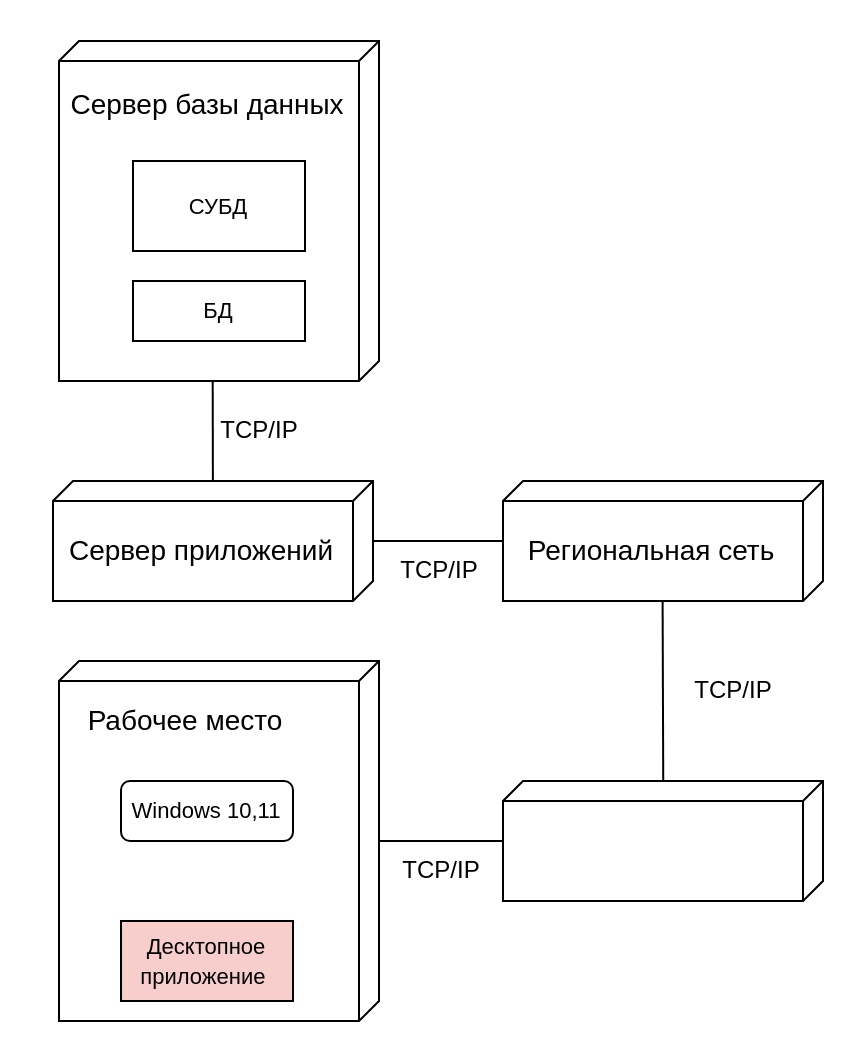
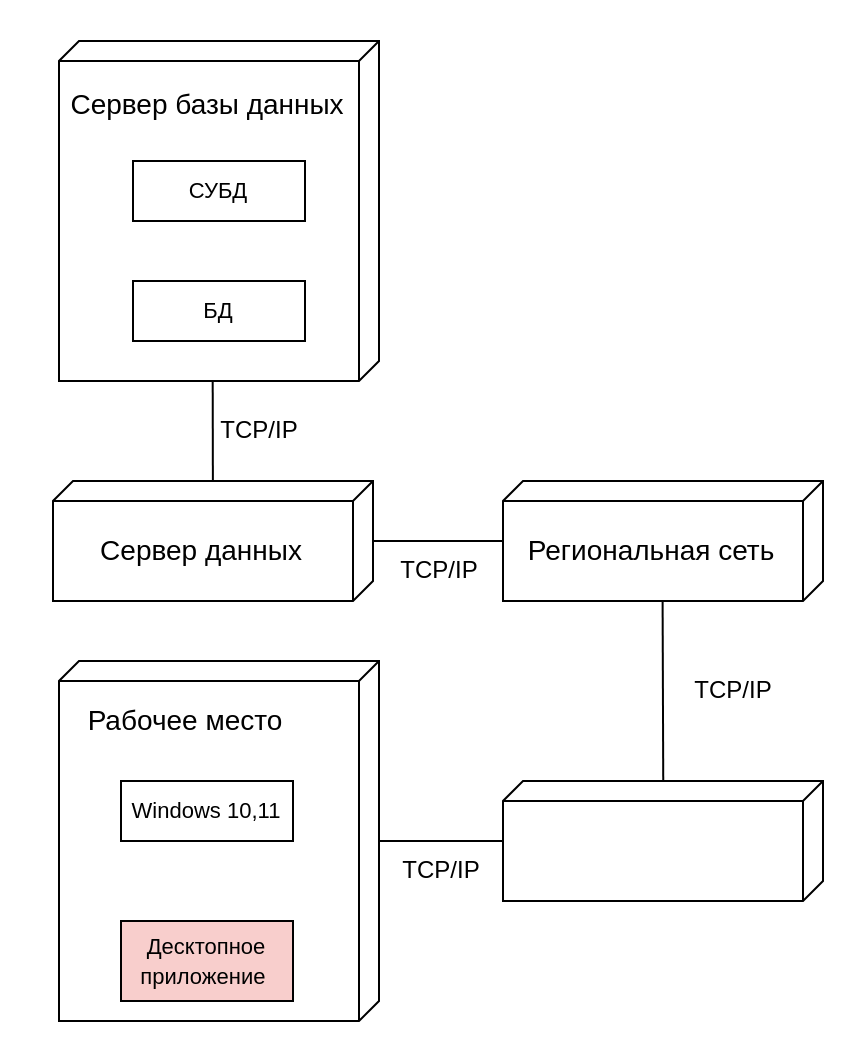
- <mxCell id="4" value="&lt;font style=&quot;font-size: 11px;&quot;&gt;СУБД&lt;/font&gt;" style="html=1;whiteSpace=wrap;" parent="1" vertex="1"><mxGeometry x="66" y="80" width="86" height="45" as="geometry" /></mxCell>
+ <mxCell id="4" value="&lt;font style=&quot;font-size: 11px;&quot;&gt;СУБД&lt;/font&gt;" style="html=1;whiteSpace=wrap;" parent="1" vertex="1"><mxGeometry x="66" y="80" width="86" height="30" as="geometry" /></mxCell>
- <mxCell id="7" value="&lt;font style=&quot;font-size: 14px;&quot;&gt;Сервер приложений&lt;/font&gt;" style="text;html=1;align=center;verticalAlign=middle;resizable=0;points=[];autosize=1;strokeColor=none;fillColor=none;" parent="1" vertex="1"><mxGeometry x="20" y="260" width="160" height="30" as="geometry" /></mxCell>
+ <mxCell id="7" value="&lt;font style=&quot;font-size: 14px;&quot;&gt;Сервер данных&lt;/font&gt;" style="text;html=1;align=center;verticalAlign=middle;resizable=0;points=[];autosize=1;strokeColor=none;fillColor=none;" parent="1" vertex="1"><mxGeometry x="20" y="260" width="160" height="30" as="geometry" /></mxCell>
- <mxCell id="19" value="&lt;span style=&quot;font-size: 11px;&quot;&gt;Windows 10,11&lt;/span&gt;" style="html=1;whiteSpace=wrap;rounded=1;" parent="1" vertex="1"><mxGeometry x="60" y="390" width="86" height="30" as="geometry" /></mxCell>
+ <mxCell id="19" value="&lt;span style=&quot;font-size: 11px;&quot;&gt;Windows 10,11&lt;/span&gt;" style="html=1;whiteSpace=wrap;" parent="1" vertex="1"><mxGeometry x="60" y="390" width="86" height="30" as="geometry" /></mxCell>
